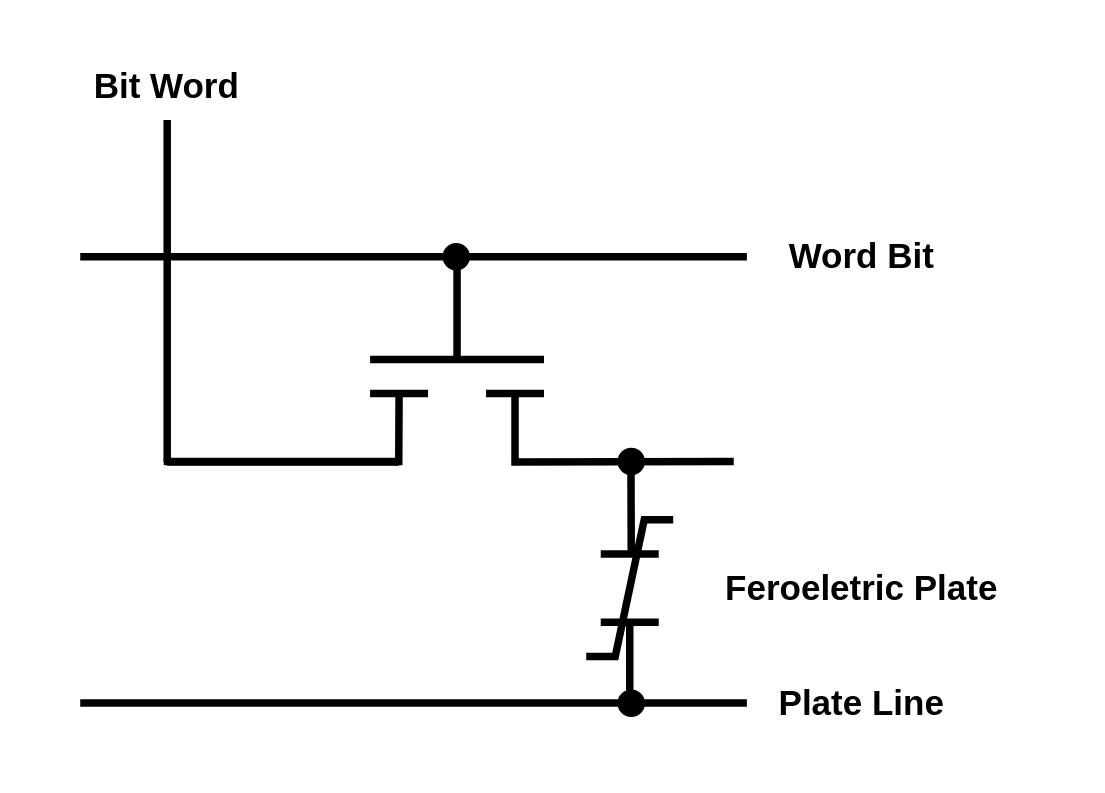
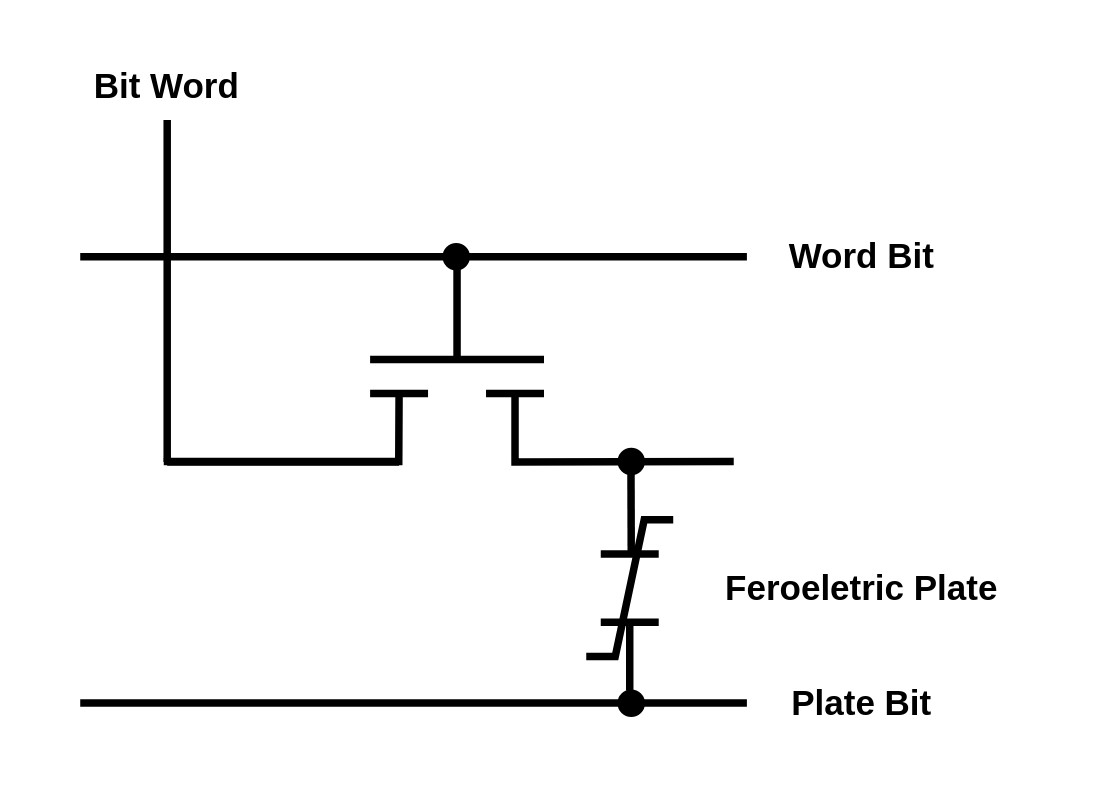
- <mxCell id="17" value="&lt;font style=&quot;font-size: 14px;&quot;&gt;&lt;b style=&quot;&quot;&gt;Plate Line&lt;/b&gt;&lt;/font&gt;" style="text;html=1;align=center;verticalAlign=middle;whiteSpace=wrap;rounded=0;container=0;" parent="1" vertex="1"><mxGeometry x="298.261" y="267.002" width="92.754" height="27.368" as="geometry" /></mxCell>
+ <mxCell id="17" value="&lt;font style=&quot;font-size: 14px;&quot;&gt;&lt;b style=&quot;&quot;&gt;Plate Bit&lt;/b&gt;&lt;/font&gt;" style="text;html=1;align=center;verticalAlign=middle;whiteSpace=wrap;rounded=0;container=0;" parent="1" vertex="1"><mxGeometry x="298.261" y="267.002" width="92.754" height="27.368" as="geometry" /></mxCell>
